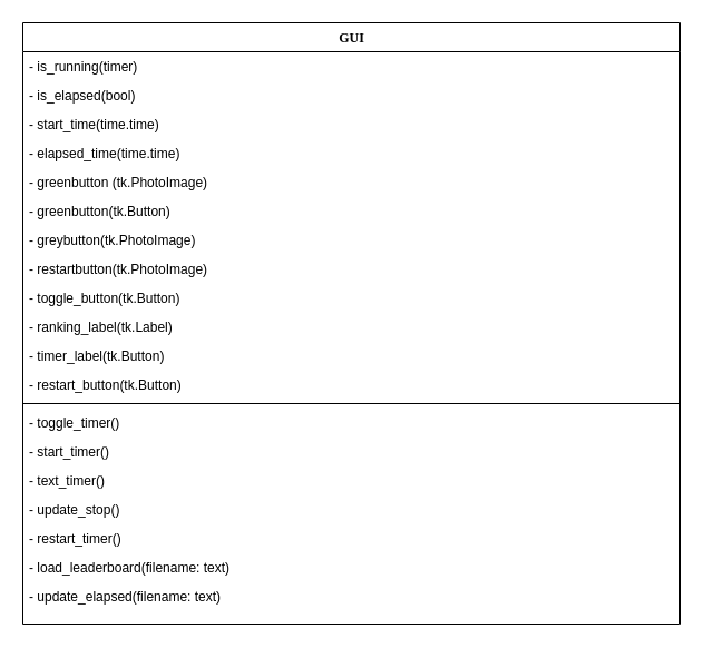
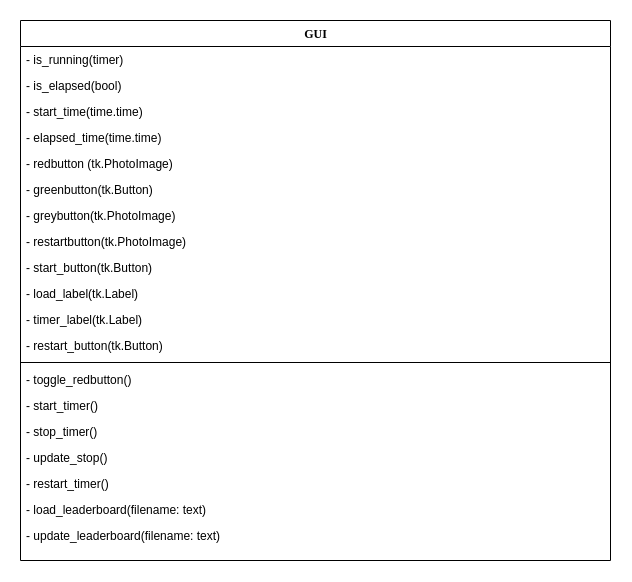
- <mxCell id="7" value="- greenbutton (tk.PhotoImage)" style="text;html=1;strokeColor=none;fillColor=none;align=left;verticalAlign=top;spacingLeft=4;spacingRight=4;whiteSpace=wrap;overflow=hidden;rotatable=0;points=[[0,0.5],[1,0.5]];portConstraint=eastwest;" vertex="1" parent="2"><mxGeometry y="130" width="590" height="26" as="geometry" /></mxCell>
+ <mxCell id="7" value="- redbutton (tk.PhotoImage)" style="text;html=1;strokeColor=none;fillColor=none;align=left;verticalAlign=top;spacingLeft=4;spacingRight=4;whiteSpace=wrap;overflow=hidden;rotatable=0;points=[[0,0.5],[1,0.5]];portConstraint=eastwest;" vertex="1" parent="2"><mxGeometry y="130" width="590" height="26" as="geometry" /></mxCell>
- <mxCell id="11" value="- toggle_button(tk.Button)" style="text;html=1;strokeColor=none;fillColor=none;align=left;verticalAlign=top;spacingLeft=4;spacingRight=4;whiteSpace=wrap;overflow=hidden;rotatable=0;points=[[0,0.5],[1,0.5]];portConstraint=eastwest;" vertex="1" parent="2"><mxGeometry y="234" width="590" height="26" as="geometry" /></mxCell>
+ <mxCell id="11" value="- start_button(tk.Button)" style="text;html=1;strokeColor=none;fillColor=none;align=left;verticalAlign=top;spacingLeft=4;spacingRight=4;whiteSpace=wrap;overflow=hidden;rotatable=0;points=[[0,0.5],[1,0.5]];portConstraint=eastwest;" vertex="1" parent="2"><mxGeometry y="234" width="590" height="26" as="geometry" /></mxCell>
- <mxCell id="12" value="- ranking_label(tk.Label)" style="text;html=1;strokeColor=none;fillColor=none;align=left;verticalAlign=top;spacingLeft=4;spacingRight=4;whiteSpace=wrap;overflow=hidden;rotatable=0;points=[[0,0.5],[1,0.5]];portConstraint=eastwest;" vertex="1" parent="2"><mxGeometry y="260" width="590" height="26" as="geometry" /></mxCell>
+ <mxCell id="12" value="- load_label(tk.Label)" style="text;html=1;strokeColor=none;fillColor=none;align=left;verticalAlign=top;spacingLeft=4;spacingRight=4;whiteSpace=wrap;overflow=hidden;rotatable=0;points=[[0,0.5],[1,0.5]];portConstraint=eastwest;" vertex="1" parent="2"><mxGeometry y="260" width="590" height="26" as="geometry" /></mxCell>
- <mxCell id="13" value="- timer_label(tk.Button)" style="text;html=1;strokeColor=none;fillColor=none;align=left;verticalAlign=top;spacingLeft=4;spacingRight=4;whiteSpace=wrap;overflow=hidden;rotatable=0;points=[[0,0.5],[1,0.5]];portConstraint=eastwest;" vertex="1" parent="2"><mxGeometry y="286" width="590" height="26" as="geometry" /></mxCell>
+ <mxCell id="13" value="- timer_label(tk.Label)" style="text;html=1;strokeColor=none;fillColor=none;align=left;verticalAlign=top;spacingLeft=4;spacingRight=4;whiteSpace=wrap;overflow=hidden;rotatable=0;points=[[0,0.5],[1,0.5]];portConstraint=eastwest;" vertex="1" parent="2"><mxGeometry y="286" width="590" height="26" as="geometry" /></mxCell>
- <mxCell id="16" value="- toggle_timer()" style="text;html=1;strokeColor=none;fillColor=none;align=left;verticalAlign=top;spacingLeft=4;spacingRight=4;whiteSpace=wrap;overflow=hidden;rotatable=0;points=[[0,0.5],[1,0.5]];portConstraint=eastwest;" parent="2" vertex="1"><mxGeometry y="346" width="590" height="26" as="geometry" /></mxCell>
+ <mxCell id="16" value="- toggle_redbutton()" style="text;html=1;strokeColor=none;fillColor=none;align=left;verticalAlign=top;spacingLeft=4;spacingRight=4;whiteSpace=wrap;overflow=hidden;rotatable=0;points=[[0,0.5],[1,0.5]];portConstraint=eastwest;" parent="2" vertex="1"><mxGeometry y="346" width="590" height="26" as="geometry" /></mxCell>
- <mxCell id="18" value="- text_timer()" style="text;html=1;strokeColor=none;fillColor=none;align=left;verticalAlign=top;spacingLeft=4;spacingRight=4;whiteSpace=wrap;overflow=hidden;rotatable=0;points=[[0,0.5],[1,0.5]];portConstraint=eastwest;" parent="2" vertex="1"><mxGeometry y="398" width="590" height="26" as="geometry" /></mxCell>
+ <mxCell id="18" value="- stop_timer()" style="text;html=1;strokeColor=none;fillColor=none;align=left;verticalAlign=top;spacingLeft=4;spacingRight=4;whiteSpace=wrap;overflow=hidden;rotatable=0;points=[[0,0.5],[1,0.5]];portConstraint=eastwest;" parent="2" vertex="1"><mxGeometry y="398" width="590" height="26" as="geometry" /></mxCell>
- <mxCell id="22" value="- update_elapsed(filename: text)" style="text;html=1;strokeColor=none;fillColor=none;align=left;verticalAlign=top;spacingLeft=4;spacingRight=4;whiteSpace=wrap;overflow=hidden;rotatable=0;points=[[0,0.5],[1,0.5]];portConstraint=eastwest;" vertex="1" parent="2"><mxGeometry y="502" width="590" height="26" as="geometry" /></mxCell>
+ <mxCell id="22" value="- update_leaderboard(filename: text)" style="text;html=1;strokeColor=none;fillColor=none;align=left;verticalAlign=top;spacingLeft=4;spacingRight=4;whiteSpace=wrap;overflow=hidden;rotatable=0;points=[[0,0.5],[1,0.5]];portConstraint=eastwest;" vertex="1" parent="2"><mxGeometry y="502" width="590" height="26" as="geometry" /></mxCell>
